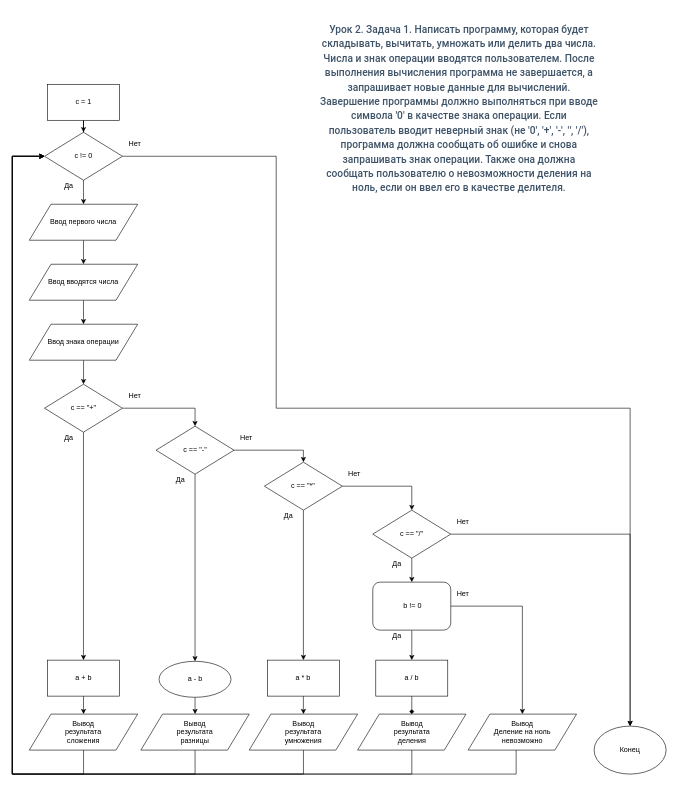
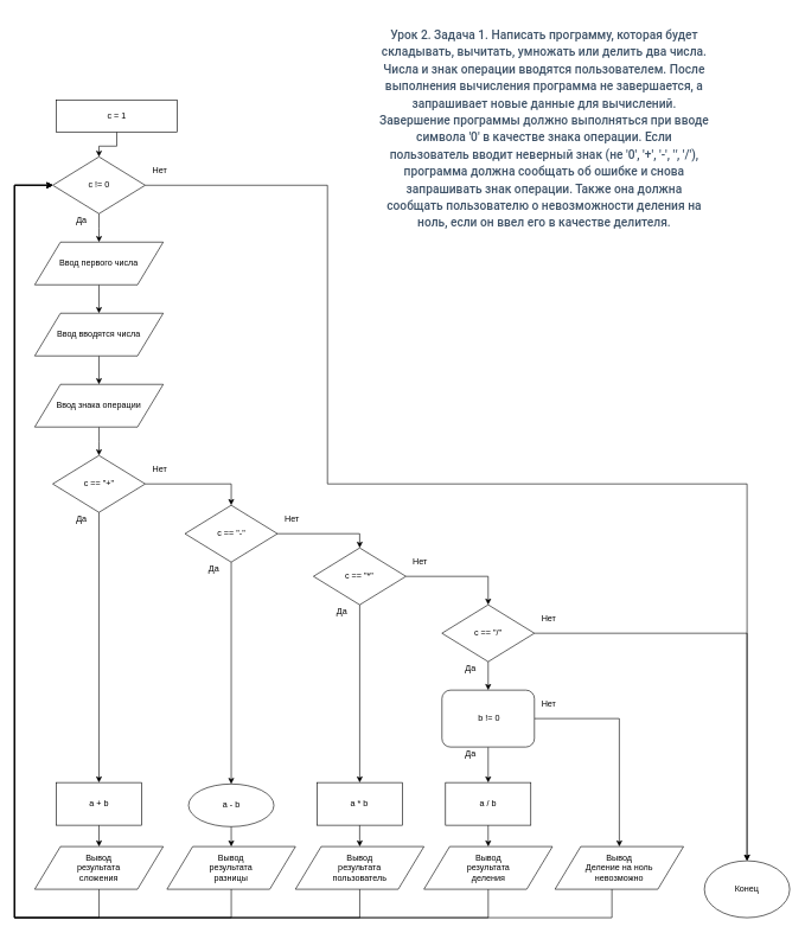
- <mxCell id="10" value="c = 1" style="rounded=0;whiteSpace=wrap;html=1;" vertex="1" parent="1"><mxGeometry x="78.69" y="140" width="120" height="60" as="geometry" /></mxCell>
+ <mxCell id="10" value="c = 1" style="rounded=0;whiteSpace=wrap;html=1;" vertex="1" parent="1"><mxGeometry x="78.69" y="140" width="170" height="45" as="geometry" /></mxCell>
- <mxCell id="44" value="" style="edgeStyle=orthogonalEdgeStyle;rounded=0;orthogonalLoop=1;jettySize=auto;html=1;endArrow=diamond;" edge="1" parent="1" source="45" target="47"><mxGeometry relative="1" as="geometry" /></mxCell>
+ <mxCell id="44" value="" style="edgeStyle=orthogonalEdgeStyle;rounded=0;orthogonalLoop=1;jettySize=auto;html=1;" edge="1" parent="1" source="45" target="47"><mxGeometry relative="1" as="geometry" /></mxCell>
- <mxCell id="43" value="Вывод &lt;br&gt;результата &lt;br&gt;умножения" style="shape=parallelogram;perimeter=parallelogramPerimeter;whiteSpace=wrap;html=1;" vertex="1" parent="1"><mxGeometry x="414.99" y="1190" width="180.68" height="60" as="geometry" /></mxCell>
+ <mxCell id="43" value="Вывод &lt;br&gt;результата &lt;br&gt;пользователь" style="shape=parallelogram;perimeter=parallelogramPerimeter;whiteSpace=wrap;html=1;" vertex="1" parent="1"><mxGeometry x="414.99" y="1190" width="180.68" height="60" as="geometry" /></mxCell>
